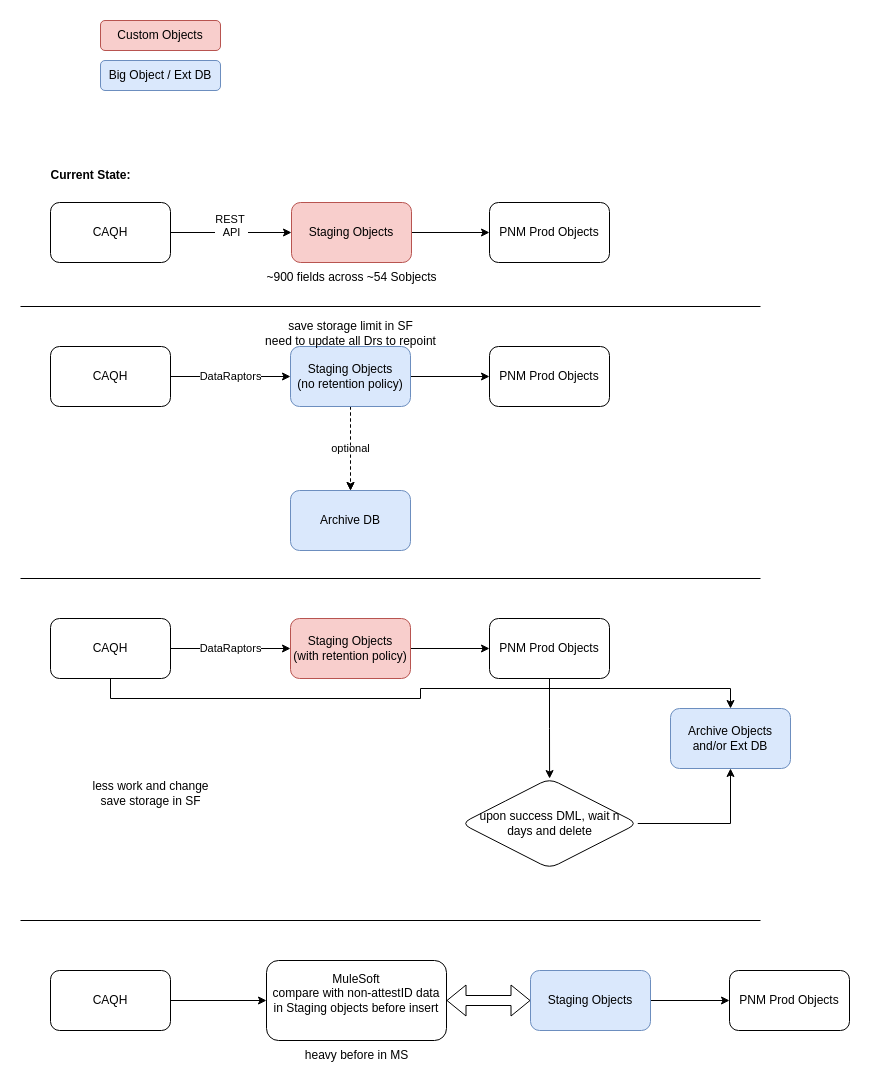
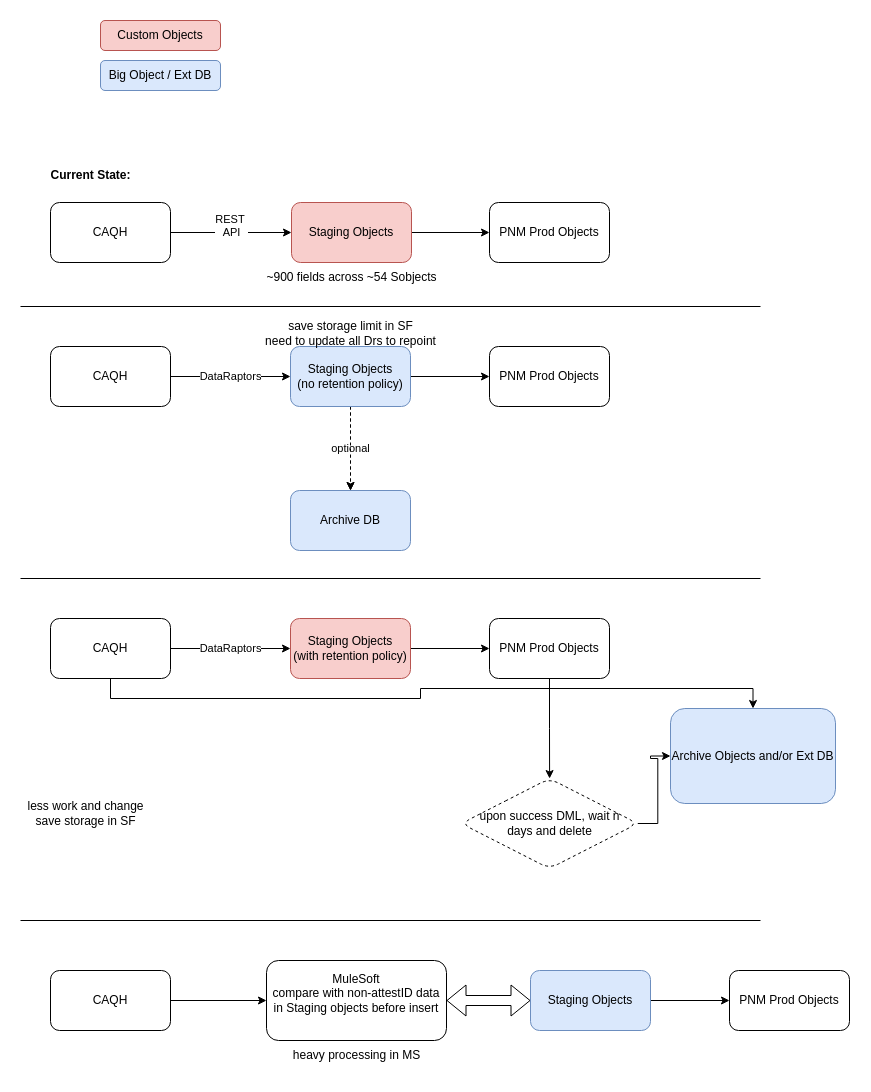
- <mxCell id="27" value="Archive Objects and/or Ext DB" style="whiteSpace=wrap;html=1;rounded=1;fillColor=#dae8fc;strokeColor=#6c8ebf;" parent="1" vertex="1"><mxGeometry x="670" y="708" width="120" height="60" as="geometry" /></mxCell>
+ <mxCell id="27" value="Archive Objects and/or Ext DB" style="whiteSpace=wrap;html=1;rounded=1;fillColor=#dae8fc;strokeColor=#6c8ebf;" parent="1" vertex="1"><mxGeometry x="670" y="708" width="165" height="95" as="geometry" /></mxCell>
- <mxCell id="41" value="less work and change&lt;div&gt;save storage in SF&lt;/div&gt;" style="text;html=1;align=center;verticalAlign=middle;resizable=0;points=[];autosize=1;strokeColor=none;fillColor=none;" vertex="1" parent="1"><mxGeometry x="80" y="773" width="140" height="40" as="geometry" /></mxCell>
+ <mxCell id="41" value="less work and change&lt;div&gt;save storage in SF&lt;/div&gt;" style="text;html=1;align=center;verticalAlign=middle;resizable=0;points=[];autosize=1;strokeColor=none;fillColor=none;" vertex="1" parent="1"><mxGeometry x="15" y="793" width="140" height="40" as="geometry" /></mxCell>
- <mxCell id="26" value="upon success DML, wait n days&amp;nbsp;&lt;span style=&quot;background-color: initial;&quot;&gt;and delete&lt;/span&gt;" style="rhombus;whiteSpace=wrap;html=1;rounded=1;" parent="1" vertex="1"><mxGeometry x="460.75" y="778" width="176.5" height="90" as="geometry" /></mxCell>
+ <mxCell id="26" value="upon success DML, wait n days&amp;nbsp;&lt;span style=&quot;background-color: initial;&quot;&gt;and delete&lt;/span&gt;" style="rhombus;whiteSpace=wrap;html=1;rounded=1;dashed=1;" parent="1" vertex="1"><mxGeometry x="460.75" y="778" width="176.5" height="90" as="geometry" /></mxCell>
- <mxCell id="39" value="heavy before in MS" style="text;html=1;align=center;verticalAlign=middle;resizable=0;points=[];autosize=1;strokeColor=none;fillColor=none;" vertex="1" parent="1"><mxGeometry x="281" y="1040" width="150" height="30" as="geometry" /></mxCell>
+ <mxCell id="39" value="heavy processing in MS" style="text;html=1;align=center;verticalAlign=middle;resizable=0;points=[];autosize=1;strokeColor=none;fillColor=none;" vertex="1" parent="1"><mxGeometry x="281" y="1040" width="150" height="30" as="geometry" /></mxCell>
